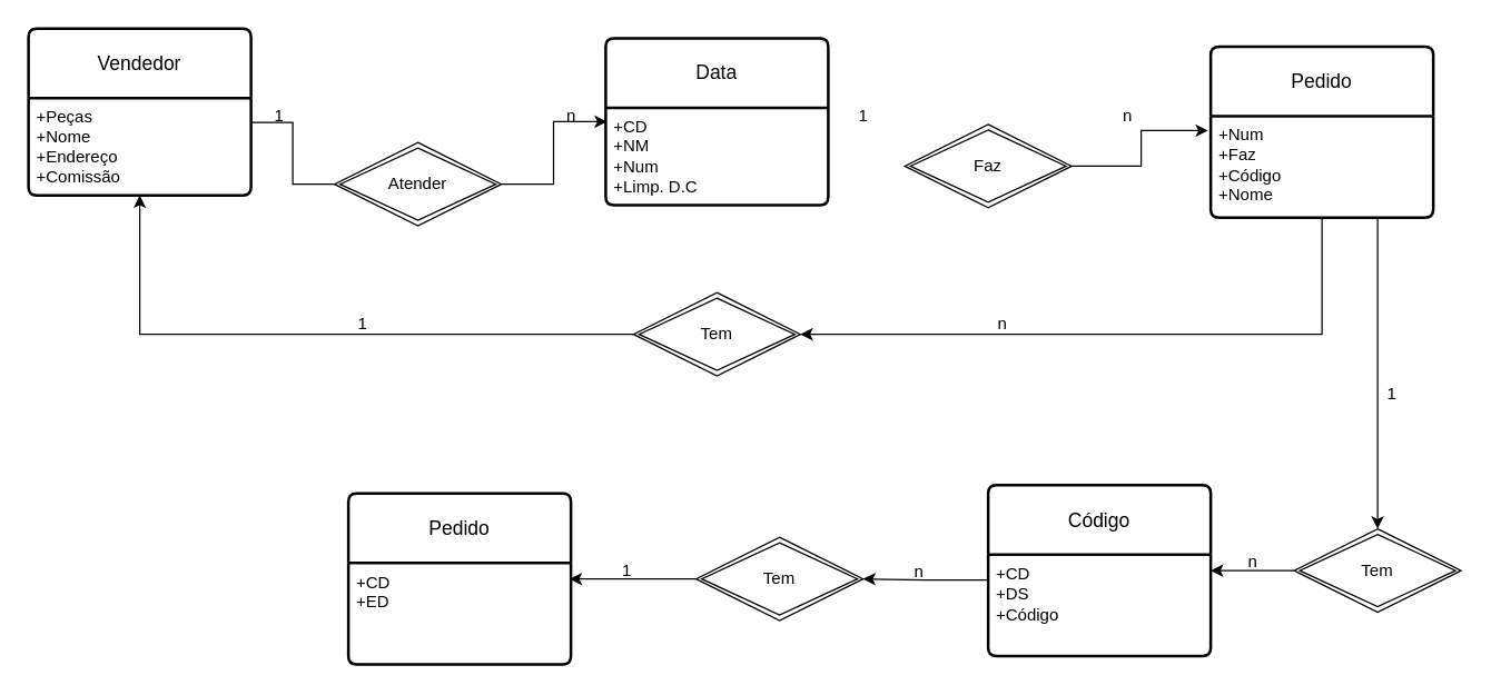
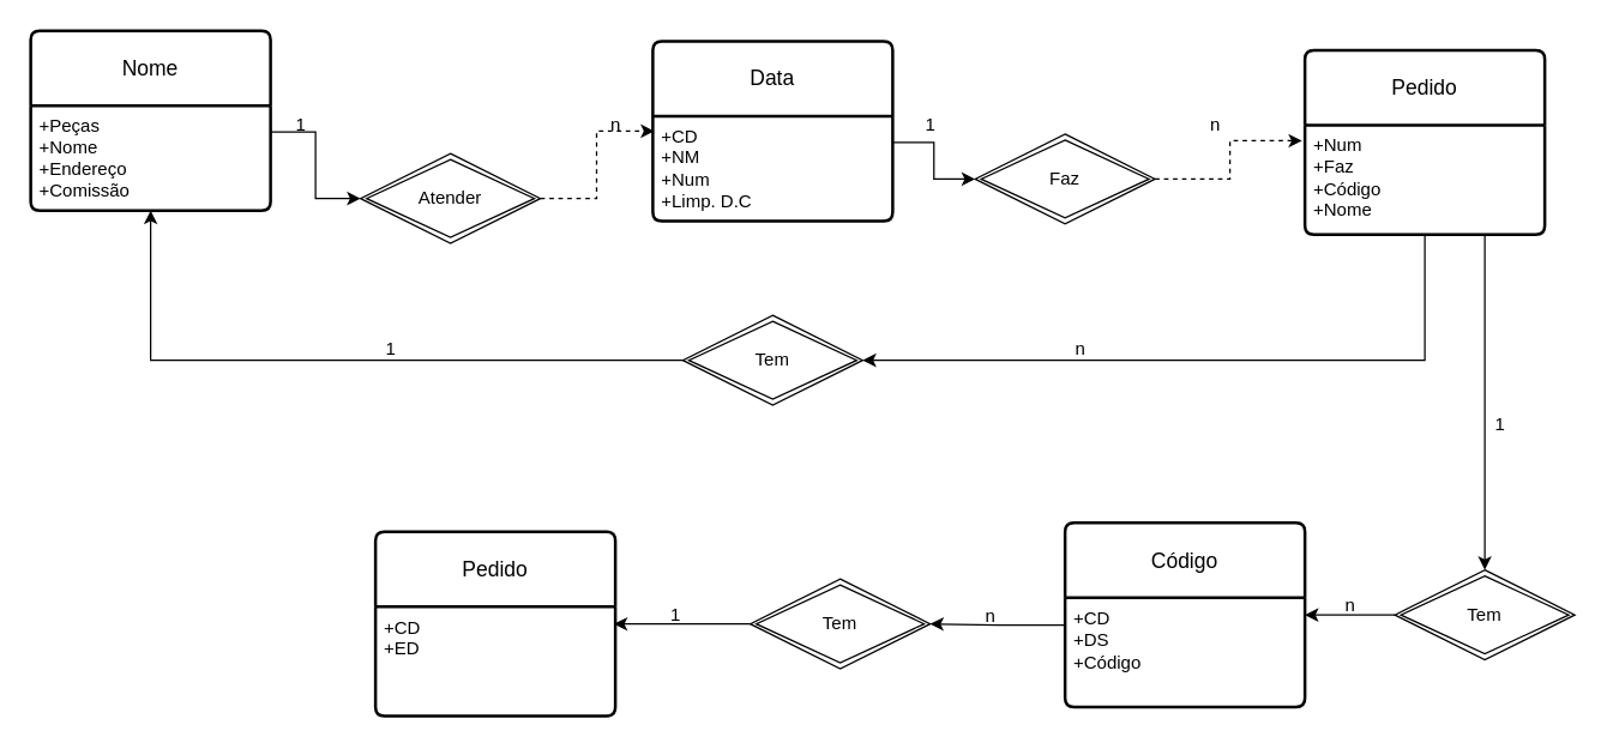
- <mxCell id="2" value="Vendedor" style="swimlane;childLayout=stackLayout;horizontal=1;startSize=50;horizontalStack=0;rounded=1;fontSize=14;fontStyle=0;strokeWidth=2;resizeParent=0;resizeLast=1;shadow=0;dashed=0;align=center;arcSize=4;whiteSpace=wrap;html=1;" vertex="1" parent="1"><mxGeometry x="20" y="20" width="160" height="120" as="geometry" /></mxCell>
+ <mxCell id="2" value="Nome" style="swimlane;childLayout=stackLayout;horizontal=1;startSize=50;horizontalStack=0;rounded=1;fontSize=14;fontStyle=0;strokeWidth=2;resizeParent=0;resizeLast=1;shadow=0;dashed=0;align=center;arcSize=4;whiteSpace=wrap;html=1;" vertex="1" parent="1"><mxGeometry x="20" y="20" width="160" height="120" as="geometry" /></mxCell>
+ <mxCell id="11" style="edgeStyle=orthogonalEdgeStyle;rounded=0;orthogonalLoop=1;jettySize=auto;html=1;exitX=1;exitY=0.25;exitDx=0;exitDy=0;" edge="1" parent="1" source="8" target="10"><mxGeometry relative="1" as="geometry" /></mxCell>
- <mxCell id="9" style="edgeStyle=orthogonalEdgeStyle;rounded=0;orthogonalLoop=1;jettySize=auto;html=1;exitX=1;exitY=0.5;exitDx=0;exitDy=0;entryX=-0.012;entryY=0.143;entryDx=0;entryDy=0;entryPerimeter=0;" edge="1" parent="1" source="10" target="15"><mxGeometry relative="1" as="geometry" /></mxCell>
+ <mxCell id="9" style="edgeStyle=orthogonalEdgeStyle;rounded=0;orthogonalLoop=1;jettySize=auto;html=1;exitX=1;exitY=0.5;exitDx=0;exitDy=0;entryX=-0.012;entryY=0.143;entryDx=0;entryDy=0;entryPerimeter=0;dashed=1;" edge="1" parent="1" source="10" target="15"><mxGeometry relative="1" as="geometry" /></mxCell>
- <mxCell id="4" style="edgeStyle=orthogonalEdgeStyle;rounded=0;orthogonalLoop=1;jettySize=auto;html=1;exitX=1;exitY=0.5;exitDx=0;exitDy=0;entryX=0.006;entryY=0.143;entryDx=0;entryDy=0;entryPerimeter=0;" edge="1" parent="1" source="5" target="8"><mxGeometry relative="1" as="geometry" /></mxCell>
+ <mxCell id="4" style="edgeStyle=orthogonalEdgeStyle;rounded=0;orthogonalLoop=1;jettySize=auto;html=1;exitX=1;exitY=0.5;exitDx=0;exitDy=0;entryX=0.006;entryY=0.143;entryDx=0;entryDy=0;entryPerimeter=0;dashed=1;" edge="1" parent="1" source="5" target="8"><mxGeometry relative="1" as="geometry" /></mxCell>
- <mxCell id="6" style="edgeStyle=orthogonalEdgeStyle;rounded=0;orthogonalLoop=1;jettySize=auto;html=1;exitX=1;exitY=0.25;exitDx=0;exitDy=0;entryX=0;entryY=0.5;entryDx=0;entryDy=0;endArrow=none;" edge="1" parent="1" source="3" target="5"><mxGeometry relative="1" as="geometry" /></mxCell>
+ <mxCell id="6" style="edgeStyle=orthogonalEdgeStyle;rounded=0;orthogonalLoop=1;jettySize=auto;html=1;exitX=1;exitY=0.25;exitDx=0;exitDy=0;entryX=0;entryY=0.5;entryDx=0;entryDy=0;" edge="1" parent="1" source="3" target="5"><mxGeometry relative="1" as="geometry" /></mxCell>
